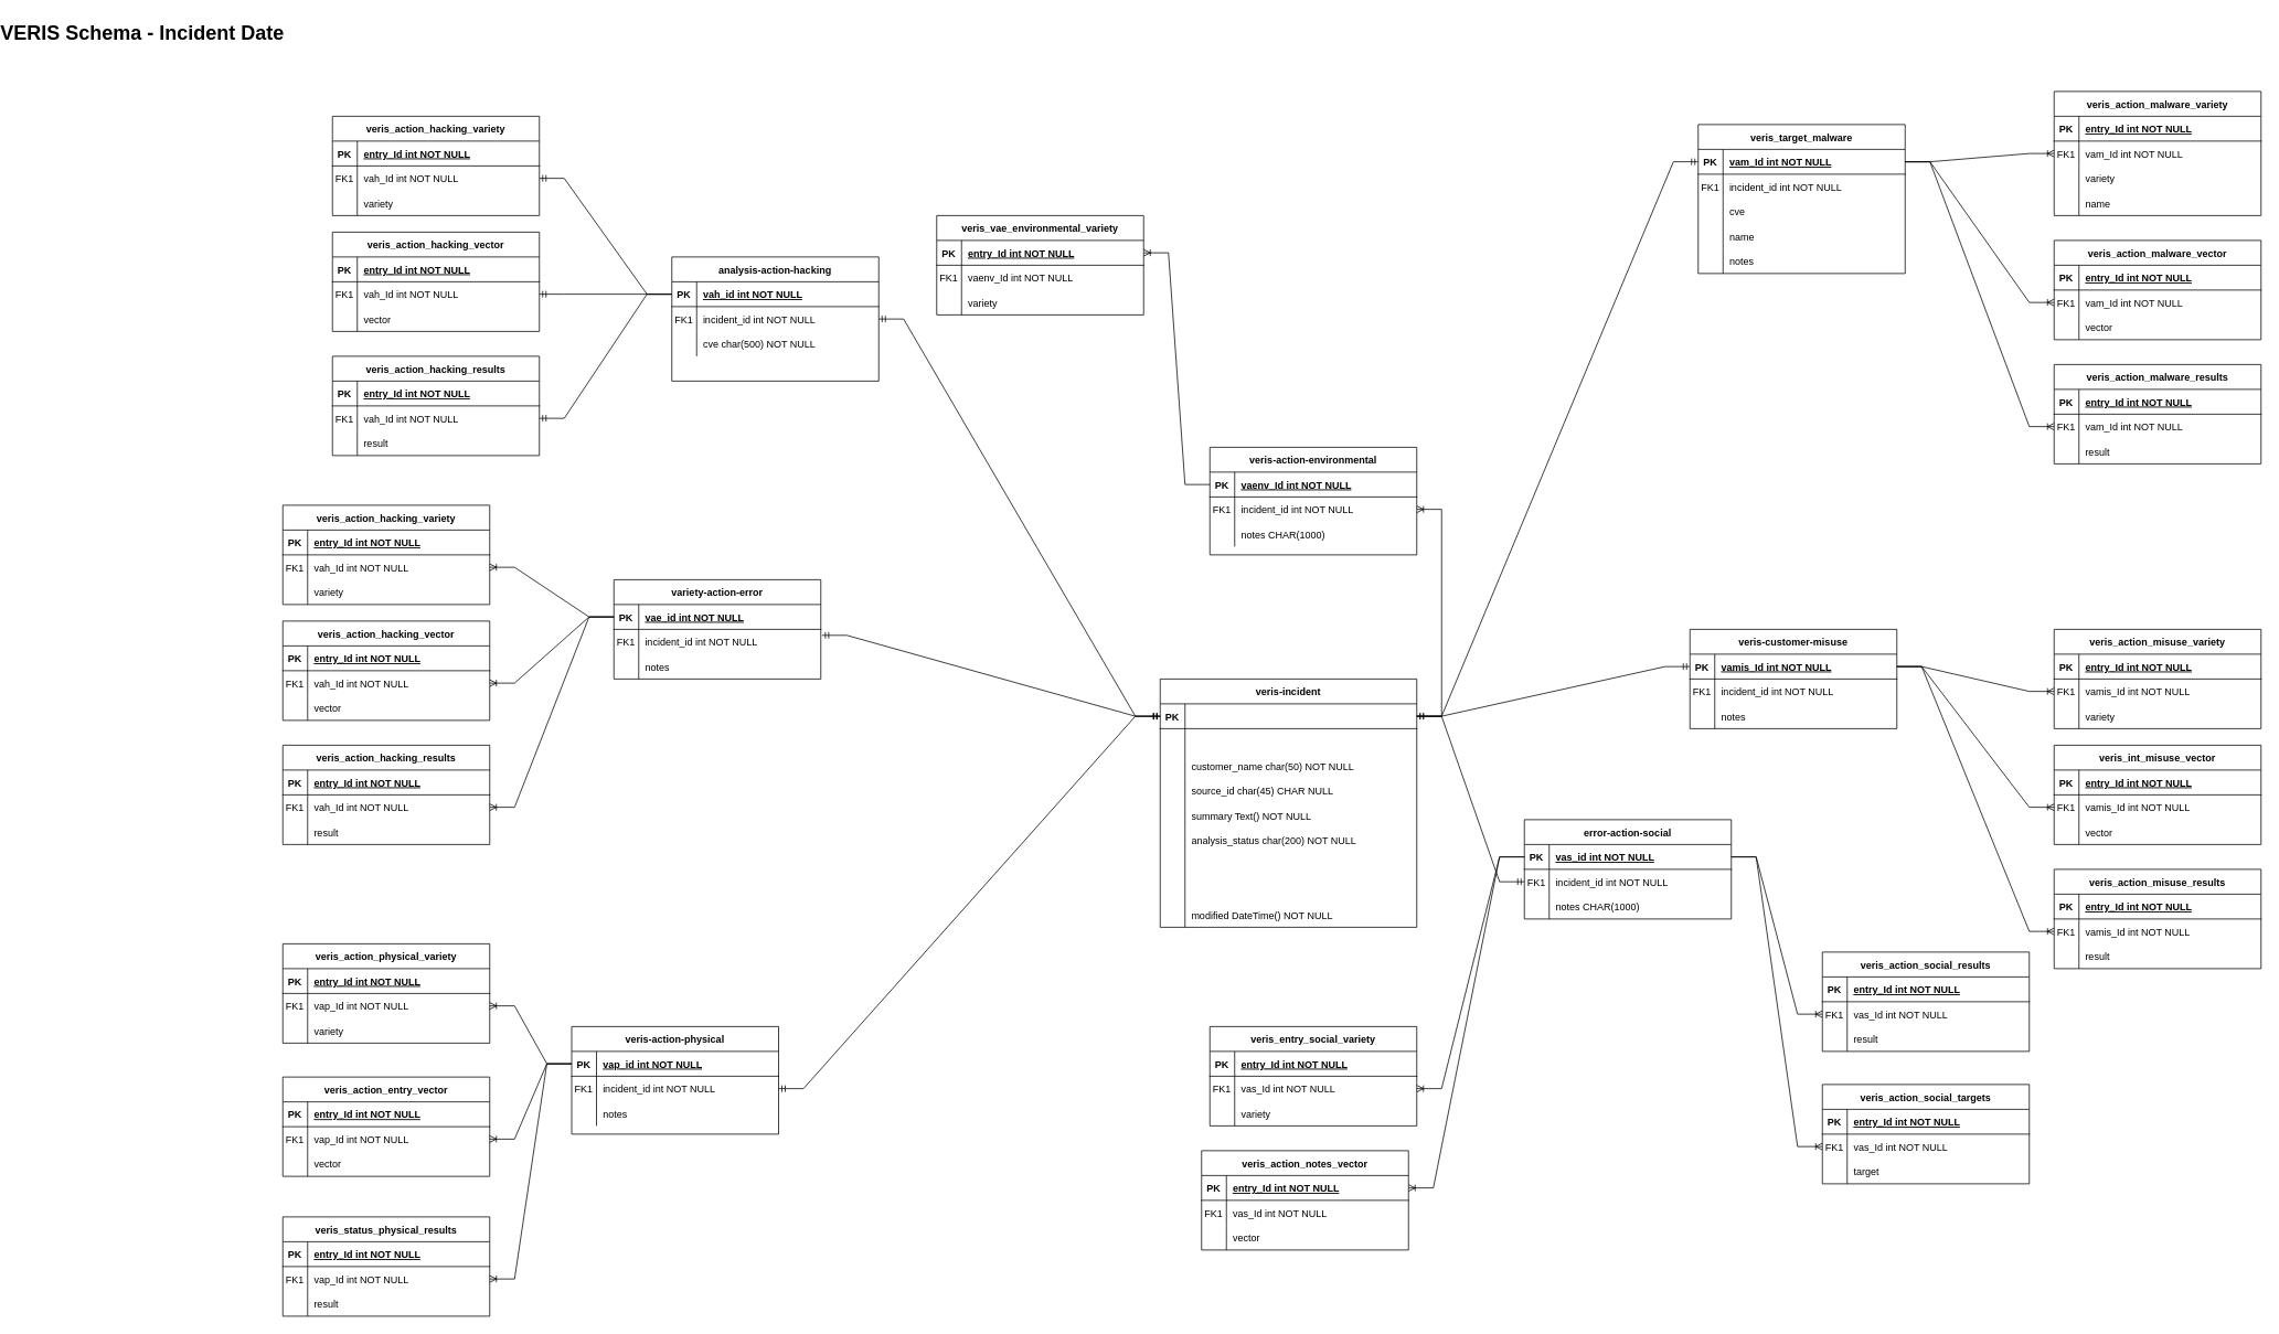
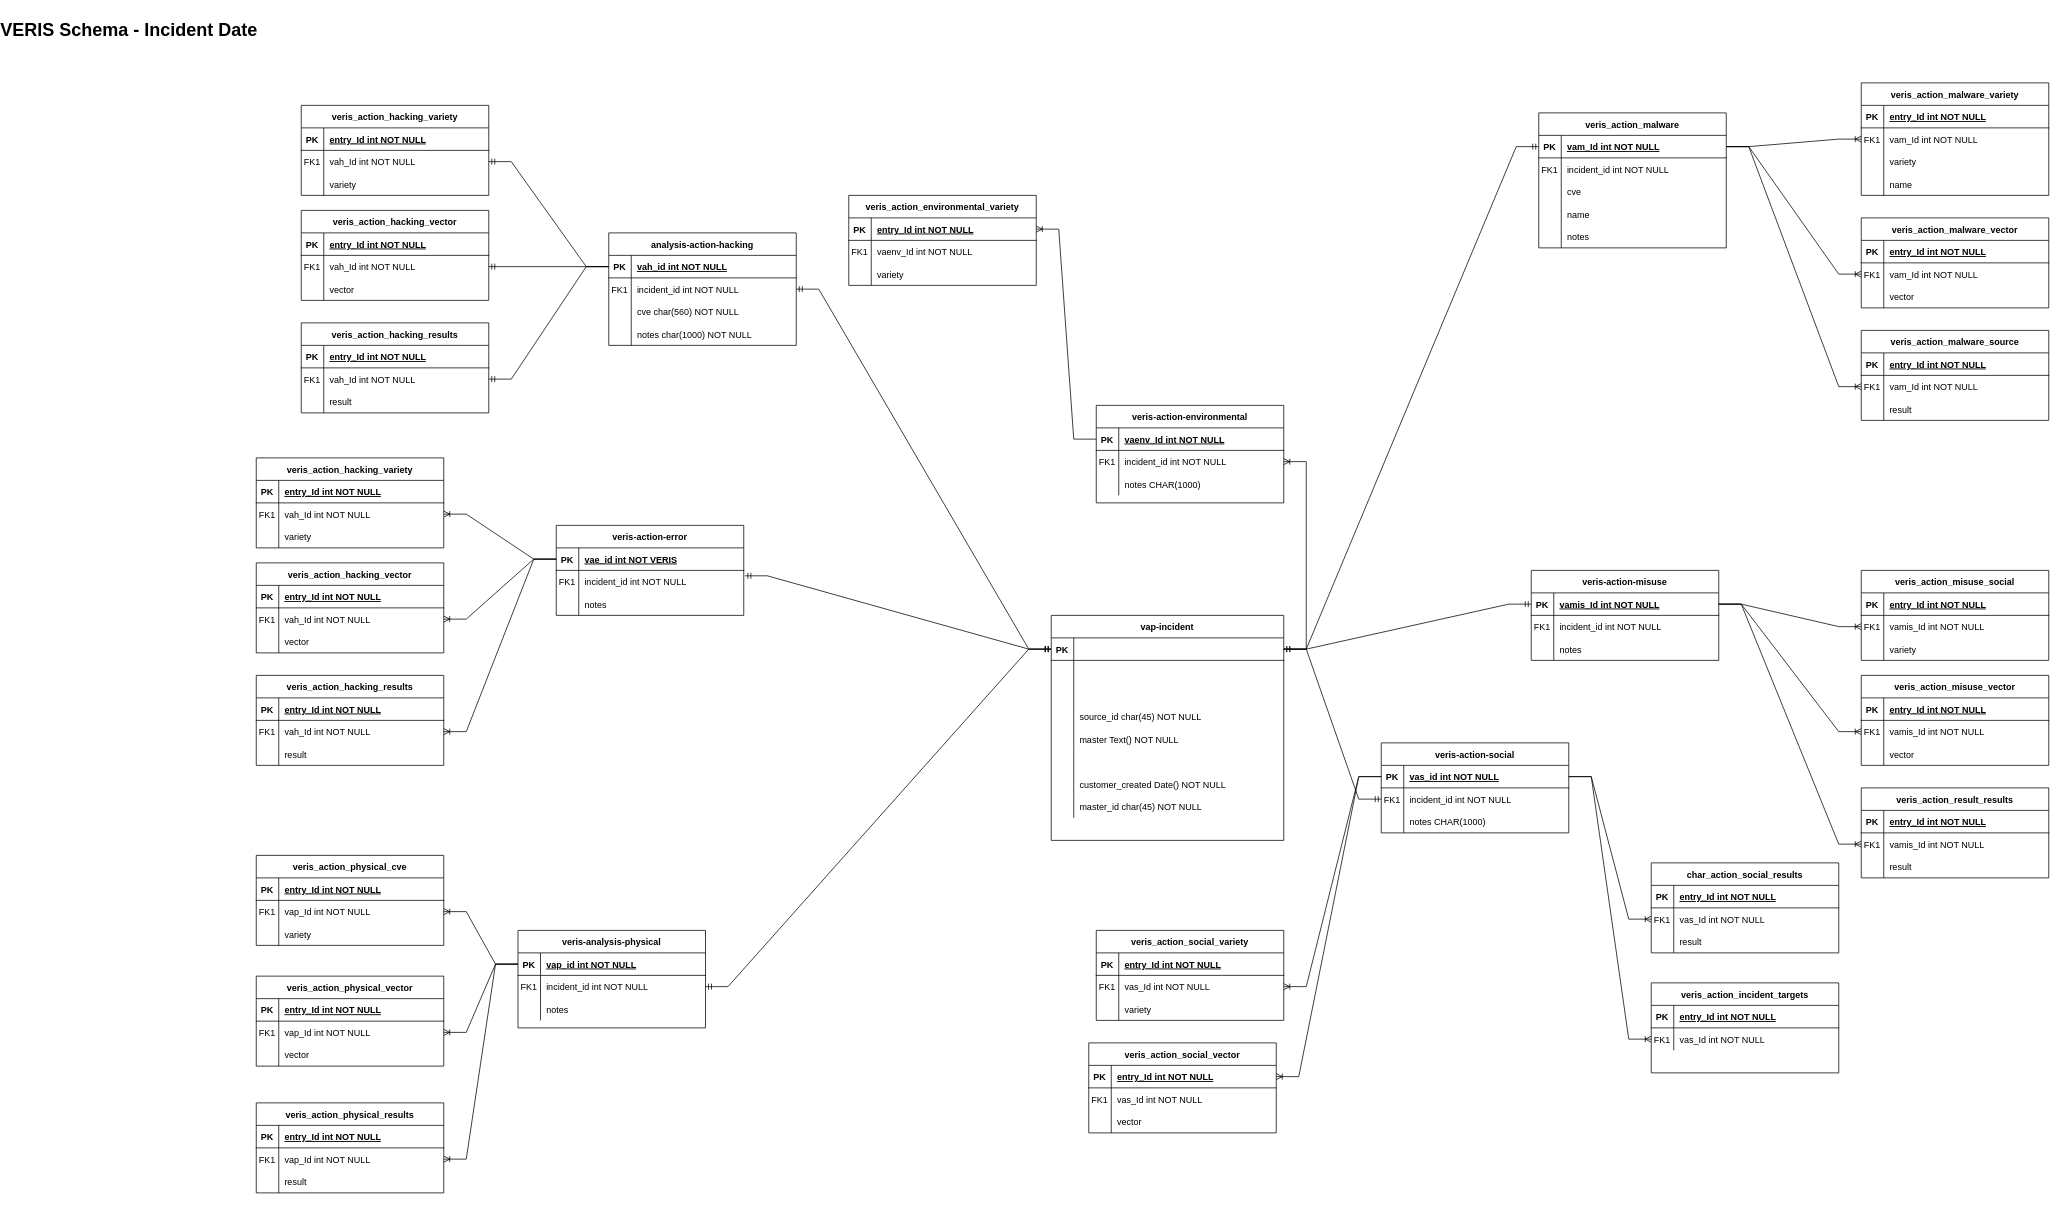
- <mxCell id="2" value="veris_target_malware" style="shape=table;startSize=30;container=1;collapsible=1;childLayout=tableLayout;fixedRows=1;rowLines=0;fontStyle=1;align=center;resizeLast=1;" parent="1" vertex="1"><mxGeometry x="1950" y="150" width="250" height="180" as="geometry" /></mxCell>
+ <mxCell id="2" value="veris_action_malware" style="shape=table;startSize=30;container=1;collapsible=1;childLayout=tableLayout;fixedRows=1;rowLines=0;fontStyle=1;align=center;resizeLast=1;" parent="1" vertex="1"><mxGeometry x="1950" y="150" width="250" height="180" as="geometry" /></mxCell>
- <mxCell id="281" value="veris_vae_environmental_variety" style="shape=table;startSize=30;container=1;collapsible=1;childLayout=tableLayout;fixedRows=1;rowLines=0;fontStyle=1;align=center;resizeLast=1;" vertex="1" parent="1"><mxGeometry x="1030" y="260" width="250" height="120" as="geometry" /></mxCell>
+ <mxCell id="281" value="veris_action_environmental_variety" style="shape=table;startSize=30;container=1;collapsible=1;childLayout=tableLayout;fixedRows=1;rowLines=0;fontStyle=1;align=center;resizeLast=1;" vertex="1" parent="1"><mxGeometry x="1030" y="260" width="250" height="120" as="geometry" /></mxCell>
- <mxCell id="53" value="cve char(500) NOT NULL" style="shape=partialRectangle;overflow=hidden;connectable=0;fillColor=none;top=0;left=0;bottom=0;right=0;align=left;spacingLeft=6;" parent="51" vertex="1"><mxGeometry x="30" width="220" height="30" as="geometry"><mxRectangle width="220" height="30" as="alternateBounds" /></mxGeometry></mxCell>
+ <mxCell id="53" value="cve char(560) NOT NULL" style="shape=partialRectangle;overflow=hidden;connectable=0;fillColor=none;top=0;left=0;bottom=0;right=0;align=left;spacingLeft=6;" parent="51" vertex="1"><mxGeometry x="30" width="220" height="30" as="geometry"><mxRectangle width="220" height="30" as="alternateBounds" /></mxGeometry></mxCell>
+ <mxCell id="56" value="notes char(1000) NOT NULL" style="shape=partialRectangle;overflow=hidden;connectable=0;fillColor=none;top=0;left=0;bottom=0;right=0;align=left;spacingLeft=6;" vertex="1" parent="54"><mxGeometry x="30" width="220" height="30" as="geometry"><mxRectangle width="220" height="30" as="alternateBounds" /></mxGeometry></mxCell>
- <mxCell id="156" value="veris_action_malware_results" style="shape=table;startSize=30;container=1;collapsible=1;childLayout=tableLayout;fixedRows=1;rowLines=0;fontStyle=1;align=center;resizeLast=1;" vertex="1" parent="1"><mxGeometry x="2380" y="440" width="250" height="120" as="geometry" /></mxCell>
+ <mxCell id="156" value="veris_action_malware_source" style="shape=table;startSize=30;container=1;collapsible=1;childLayout=tableLayout;fixedRows=1;rowLines=0;fontStyle=1;align=center;resizeLast=1;" vertex="1" parent="1"><mxGeometry x="2380" y="440" width="250" height="120" as="geometry" /></mxCell>
- <mxCell id="87" value="variety-action-error" style="shape=table;startSize=30;container=1;collapsible=1;childLayout=tableLayout;fixedRows=1;rowLines=0;fontStyle=1;align=center;resizeLast=1;" parent="1" vertex="1"><mxGeometry x="640" y="700" width="250" height="120" as="geometry" /></mxCell>
+ <mxCell id="87" value="veris-action-error" style="shape=table;startSize=30;container=1;collapsible=1;childLayout=tableLayout;fixedRows=1;rowLines=0;fontStyle=1;align=center;resizeLast=1;" parent="1" vertex="1"><mxGeometry x="640" y="700" width="250" height="120" as="geometry" /></mxCell>
- <mxCell id="90" value="vae_id int NOT NULL " style="shape=partialRectangle;overflow=hidden;connectable=0;fillColor=none;top=0;left=0;bottom=0;right=0;align=left;spacingLeft=6;fontStyle=5;" parent="88" vertex="1"><mxGeometry x="30" width="220" height="30" as="geometry"><mxRectangle width="220" height="30" as="alternateBounds" /></mxGeometry></mxCell>
+ <mxCell id="90" value="vae_id int NOT VERIS " style="shape=partialRectangle;overflow=hidden;connectable=0;fillColor=none;top=0;left=0;bottom=0;right=0;align=left;spacingLeft=6;fontStyle=5;" parent="88" vertex="1"><mxGeometry x="30" width="220" height="30" as="geometry"><mxRectangle width="220" height="30" as="alternateBounds" /></mxGeometry></mxCell>
- <mxCell id="67" value="veris-customer-misuse" style="shape=table;startSize=30;container=1;collapsible=1;childLayout=tableLayout;fixedRows=1;rowLines=0;fontStyle=1;align=center;resizeLast=1;" parent="1" vertex="1"><mxGeometry x="1940" y="760" width="250" height="120" as="geometry" /></mxCell>
+ <mxCell id="67" value="veris-action-misuse" style="shape=table;startSize=30;container=1;collapsible=1;childLayout=tableLayout;fixedRows=1;rowLines=0;fontStyle=1;align=center;resizeLast=1;" parent="1" vertex="1"><mxGeometry x="1940" y="760" width="250" height="120" as="geometry" /></mxCell>
- <mxCell id="132" value="veris_action_misuse_variety" style="shape=table;startSize=30;container=1;collapsible=1;childLayout=tableLayout;fixedRows=1;rowLines=0;fontStyle=1;align=center;resizeLast=1;" vertex="1" parent="1"><mxGeometry x="2380" y="760" width="250" height="120" as="geometry" /></mxCell>
+ <mxCell id="132" value="veris_action_misuse_social" style="shape=table;startSize=30;container=1;collapsible=1;childLayout=tableLayout;fixedRows=1;rowLines=0;fontStyle=1;align=center;resizeLast=1;" vertex="1" parent="1"><mxGeometry x="2380" y="760" width="250" height="120" as="geometry" /></mxCell>
- <mxCell id="18" value="veris-incident" style="shape=table;startSize=30;container=1;collapsible=1;childLayout=tableLayout;fixedRows=1;rowLines=0;fontStyle=1;align=center;resizeLast=1;" parent="1" vertex="1"><mxGeometry x="1300" y="820" width="310" height="300" as="geometry" /></mxCell>
+ <mxCell id="18" value="vap-incident" style="shape=table;startSize=30;container=1;collapsible=1;childLayout=tableLayout;fixedRows=1;rowLines=0;fontStyle=1;align=center;resizeLast=1;" parent="1" vertex="1"><mxGeometry x="1300" y="820" width="310" height="300" as="geometry" /></mxCell>
- <mxCell id="142" value="veris_int_misuse_vector" style="shape=table;startSize=30;container=1;collapsible=1;childLayout=tableLayout;fixedRows=1;rowLines=0;fontStyle=1;align=center;resizeLast=1;" vertex="1" parent="1"><mxGeometry x="2380" y="900" width="250" height="120" as="geometry" /></mxCell>
+ <mxCell id="142" value="veris_action_misuse_vector" style="shape=table;startSize=30;container=1;collapsible=1;childLayout=tableLayout;fixedRows=1;rowLines=0;fontStyle=1;align=center;resizeLast=1;" vertex="1" parent="1"><mxGeometry x="2380" y="900" width="250" height="120" as="geometry" /></mxCell>
- <mxCell id="25" value="customer_name char(50) NOT NULL" style="shape=partialRectangle;overflow=hidden;connectable=0;fillColor=none;top=0;left=0;bottom=0;right=0;align=left;spacingLeft=6;" parent="23" vertex="1"><mxGeometry x="30" width="280" height="30" as="geometry"><mxRectangle width="280" height="30" as="alternateBounds" /></mxGeometry></mxCell>
- <mxCell id="28" value="source_id char(45) CHAR NULL" style="shape=partialRectangle;overflow=hidden;connectable=0;fillColor=none;top=0;left=0;bottom=0;right=0;align=left;spacingLeft=6;" parent="26" vertex="1"><mxGeometry x="30" width="280" height="30" as="geometry"><mxRectangle width="280" height="30" as="alternateBounds" /></mxGeometry></mxCell>
+ <mxCell id="28" value="source_id char(45) NOT NULL" style="shape=partialRectangle;overflow=hidden;connectable=0;fillColor=none;top=0;left=0;bottom=0;right=0;align=left;spacingLeft=6;" parent="26" vertex="1"><mxGeometry x="30" width="280" height="30" as="geometry"><mxRectangle width="280" height="30" as="alternateBounds" /></mxGeometry></mxCell>
- <mxCell id="31" value="summary Text() NOT NULL" style="shape=partialRectangle;overflow=hidden;connectable=0;fillColor=none;top=0;left=0;bottom=0;right=0;align=left;spacingLeft=6;" parent="29" vertex="1"><mxGeometry x="30" width="280" height="30" as="geometry"><mxRectangle width="280" height="30" as="alternateBounds" /></mxGeometry></mxCell>
+ <mxCell id="31" value="master Text() NOT NULL" style="shape=partialRectangle;overflow=hidden;connectable=0;fillColor=none;top=0;left=0;bottom=0;right=0;align=left;spacingLeft=6;" parent="29" vertex="1"><mxGeometry x="30" width="280" height="30" as="geometry"><mxRectangle width="280" height="30" as="alternateBounds" /></mxGeometry></mxCell>
- <mxCell id="57" value="error-action-social" style="shape=table;startSize=30;container=1;collapsible=1;childLayout=tableLayout;fixedRows=1;rowLines=0;fontStyle=1;align=center;resizeLast=1;" parent="1" vertex="1"><mxGeometry x="1740" y="990" width="250" height="120" as="geometry" /></mxCell>
+ <mxCell id="57" value="veris-action-social" style="shape=table;startSize=30;container=1;collapsible=1;childLayout=tableLayout;fixedRows=1;rowLines=0;fontStyle=1;align=center;resizeLast=1;" parent="1" vertex="1"><mxGeometry x="1740" y="990" width="250" height="120" as="geometry" /></mxCell>
- <mxCell id="34" value="analysis_status char(200) NOT NULL" style="shape=partialRectangle;overflow=hidden;connectable=0;fillColor=none;top=0;left=0;bottom=0;right=0;align=left;spacingLeft=6;" parent="32" vertex="1"><mxGeometry x="30" width="280" height="30" as="geometry"><mxRectangle width="280" height="30" as="alternateBounds" /></mxGeometry></mxCell>
+ <mxCell id="37" value="customer_created Date() NOT NULL" style="shape=partialRectangle;overflow=hidden;connectable=0;fillColor=none;top=0;left=0;bottom=0;right=0;align=left;spacingLeft=6;" parent="35" vertex="1"><mxGeometry x="30" width="280" height="30" as="geometry"><mxRectangle width="280" height="30" as="alternateBounds" /></mxGeometry></mxCell>
- <mxCell id="167" value="veris_action_misuse_results" style="shape=table;startSize=30;container=1;collapsible=1;childLayout=tableLayout;fixedRows=1;rowLines=0;fontStyle=1;align=center;resizeLast=1;" vertex="1" parent="1"><mxGeometry x="2380" y="1050" width="250" height="120" as="geometry" /></mxCell>
+ <mxCell id="167" value="veris_action_result_results" style="shape=table;startSize=30;container=1;collapsible=1;childLayout=tableLayout;fixedRows=1;rowLines=0;fontStyle=1;align=center;resizeLast=1;" vertex="1" parent="1"><mxGeometry x="2380" y="1050" width="250" height="120" as="geometry" /></mxCell>
+ <mxCell id="40" value="master_id char(45) NOT NULL" style="shape=partialRectangle;overflow=hidden;connectable=0;fillColor=none;top=0;left=0;bottom=0;right=0;align=left;spacingLeft=6;" parent="38" vertex="1"><mxGeometry x="30" width="280" height="30" as="geometry"><mxRectangle width="280" height="30" as="alternateBounds" /></mxGeometry></mxCell>
- <mxCell id="43" value="modified DateTime() NOT NULL" style="shape=partialRectangle;overflow=hidden;connectable=0;fillColor=none;top=0;left=0;bottom=0;right=0;align=left;spacingLeft=6;" parent="41" vertex="1"><mxGeometry x="30" width="280" height="30" as="geometry"><mxRectangle width="280" height="30" as="alternateBounds" /></mxGeometry></mxCell>
- <mxCell id="246" value="veris_action_physical_variety" style="shape=table;startSize=30;container=1;collapsible=1;childLayout=tableLayout;fixedRows=1;rowLines=0;fontStyle=1;align=center;resizeLast=1;" vertex="1" parent="1"><mxGeometry x="240" y="1140" width="250" height="120" as="geometry" /></mxCell>
+ <mxCell id="246" value="veris_action_physical_cve" style="shape=table;startSize=30;container=1;collapsible=1;childLayout=tableLayout;fixedRows=1;rowLines=0;fontStyle=1;align=center;resizeLast=1;" vertex="1" parent="1"><mxGeometry x="240" y="1140" width="250" height="120" as="geometry" /></mxCell>
- <mxCell id="313" value="veris_action_social_results" style="shape=table;startSize=30;container=1;collapsible=1;childLayout=tableLayout;fixedRows=1;rowLines=0;fontStyle=1;align=center;resizeLast=1;" vertex="1" parent="1"><mxGeometry x="2100" y="1150" width="250" height="120" as="geometry" /></mxCell>
+ <mxCell id="313" value="char_action_social_results" style="shape=table;startSize=30;container=1;collapsible=1;childLayout=tableLayout;fixedRows=1;rowLines=0;fontStyle=1;align=center;resizeLast=1;" vertex="1" parent="1"><mxGeometry x="2100" y="1150" width="250" height="120" as="geometry" /></mxCell>
- <mxCell id="77" value="veris-action-physical" style="shape=table;startSize=30;container=1;collapsible=1;childLayout=tableLayout;fixedRows=1;rowLines=0;fontStyle=1;align=center;resizeLast=1;" parent="1" vertex="1"><mxGeometry x="589" y="1240" width="250" height="130" as="geometry" /></mxCell>
+ <mxCell id="77" value="veris-analysis-physical" style="shape=table;startSize=30;container=1;collapsible=1;childLayout=tableLayout;fixedRows=1;rowLines=0;fontStyle=1;align=center;resizeLast=1;" parent="1" vertex="1"><mxGeometry x="589" y="1240" width="250" height="130" as="geometry" /></mxCell>
- <mxCell id="293" value="veris_entry_social_variety" style="shape=table;startSize=30;container=1;collapsible=1;childLayout=tableLayout;fixedRows=1;rowLines=0;fontStyle=1;align=center;resizeLast=1;" vertex="1" parent="1"><mxGeometry x="1360" y="1240" width="250" height="120" as="geometry" /></mxCell>
+ <mxCell id="293" value="veris_action_social_variety" style="shape=table;startSize=30;container=1;collapsible=1;childLayout=tableLayout;fixedRows=1;rowLines=0;fontStyle=1;align=center;resizeLast=1;" vertex="1" parent="1"><mxGeometry x="1360" y="1240" width="250" height="120" as="geometry" /></mxCell>
- <mxCell id="256" value="veris_action_entry_vector" style="shape=table;startSize=30;container=1;collapsible=1;childLayout=tableLayout;fixedRows=1;rowLines=0;fontStyle=1;align=center;resizeLast=1;" vertex="1" parent="1"><mxGeometry x="240" y="1301" width="250" height="120" as="geometry" /></mxCell>
+ <mxCell id="256" value="veris_action_physical_vector" style="shape=table;startSize=30;container=1;collapsible=1;childLayout=tableLayout;fixedRows=1;rowLines=0;fontStyle=1;align=center;resizeLast=1;" vertex="1" parent="1"><mxGeometry x="240" y="1301" width="250" height="120" as="geometry" /></mxCell>
- <mxCell id="323" value="veris_action_social_targets" style="shape=table;startSize=30;container=1;collapsible=1;childLayout=tableLayout;fixedRows=1;rowLines=0;fontStyle=1;align=center;resizeLast=1;" vertex="1" parent="1"><mxGeometry x="2100" y="1310" width="250" height="120" as="geometry" /></mxCell>
+ <mxCell id="323" value="veris_action_incident_targets" style="shape=table;startSize=30;container=1;collapsible=1;childLayout=tableLayout;fixedRows=1;rowLines=0;fontStyle=1;align=center;resizeLast=1;" vertex="1" parent="1"><mxGeometry x="2100" y="1310" width="250" height="120" as="geometry" /></mxCell>
- <mxCell id="303" value="veris_action_notes_vector" style="shape=table;startSize=30;container=1;collapsible=1;childLayout=tableLayout;fixedRows=1;rowLines=0;fontStyle=1;align=center;resizeLast=1;" vertex="1" parent="1"><mxGeometry x="1350" y="1390" width="250" height="120" as="geometry" /></mxCell>
+ <mxCell id="303" value="veris_action_social_vector" style="shape=table;startSize=30;container=1;collapsible=1;childLayout=tableLayout;fixedRows=1;rowLines=0;fontStyle=1;align=center;resizeLast=1;" vertex="1" parent="1"><mxGeometry x="1350" y="1390" width="250" height="120" as="geometry" /></mxCell>
- <mxCell id="332" value="target" style="shape=partialRectangle;overflow=hidden;connectable=0;fillColor=none;top=0;left=0;bottom=0;right=0;align=left;spacingLeft=6;" vertex="1" parent="330"><mxGeometry x="30" width="220" height="30" as="geometry"><mxRectangle width="220" height="30" as="alternateBounds" /></mxGeometry></mxCell>
- <mxCell id="266" value="veris_status_physical_results" style="shape=table;startSize=30;container=1;collapsible=1;childLayout=tableLayout;fixedRows=1;rowLines=0;fontStyle=1;align=center;resizeLast=1;" vertex="1" parent="1"><mxGeometry x="240" y="1470" width="250" height="120" as="geometry" /></mxCell>
+ <mxCell id="266" value="veris_action_physical_results" style="shape=table;startSize=30;container=1;collapsible=1;childLayout=tableLayout;fixedRows=1;rowLines=0;fontStyle=1;align=center;resizeLast=1;" vertex="1" parent="1"><mxGeometry x="240" y="1470" width="250" height="120" as="geometry" /></mxCell>
